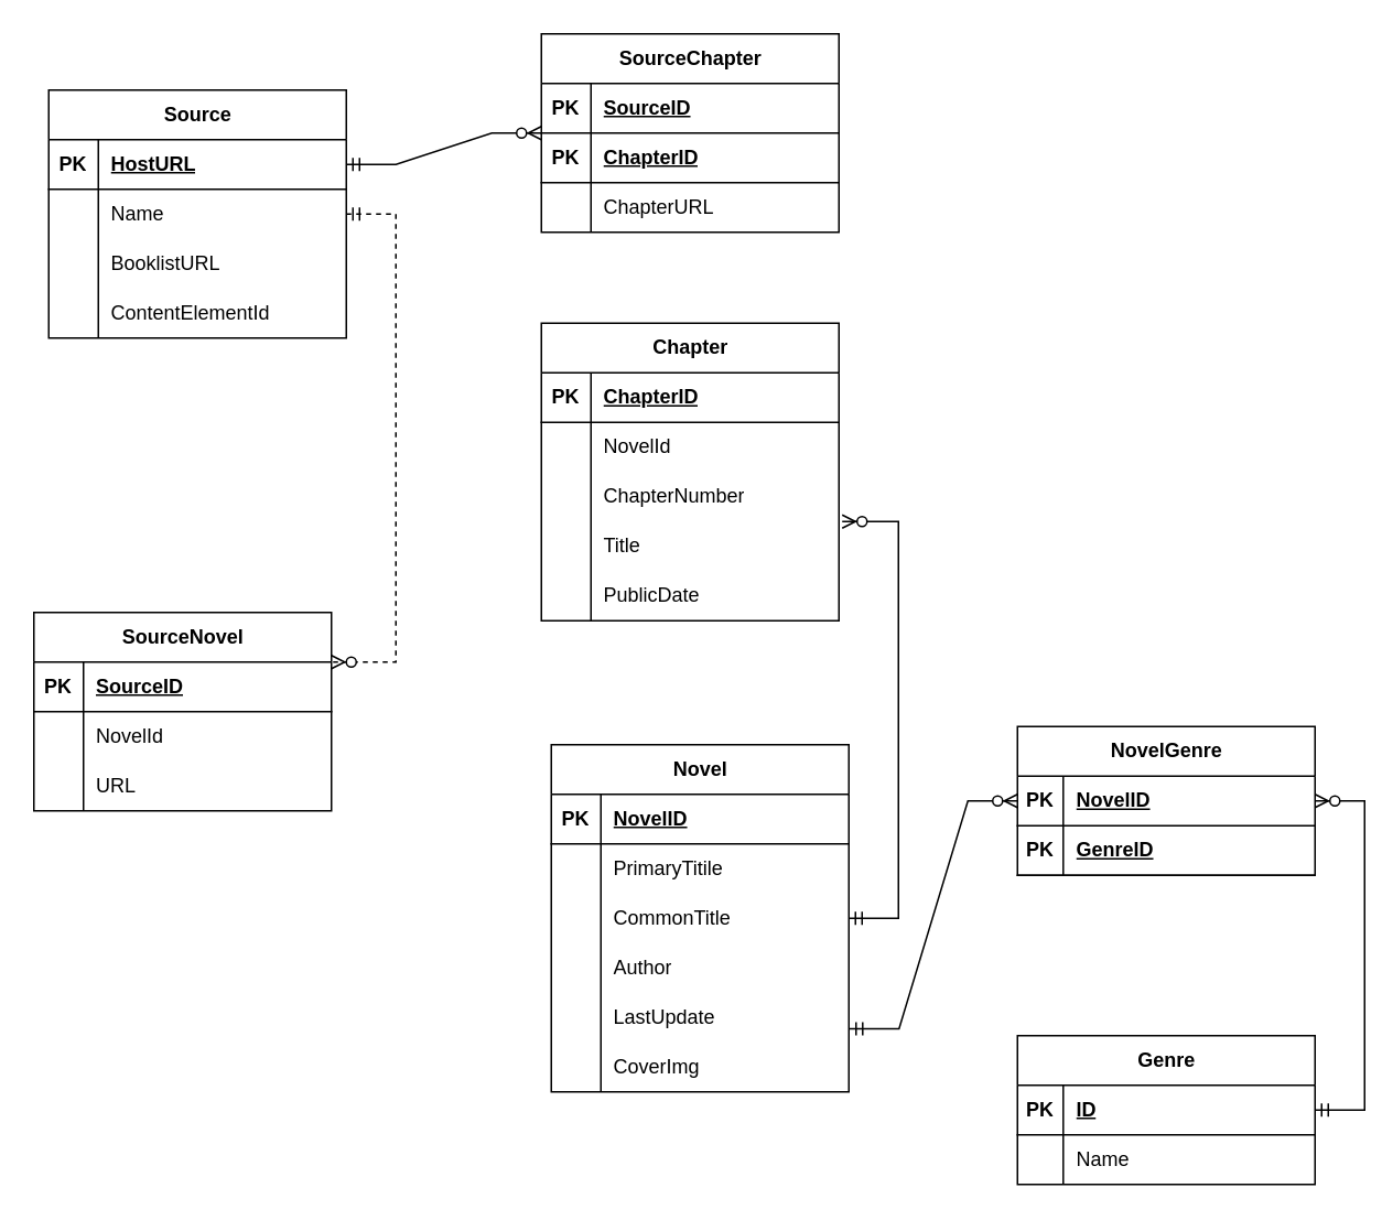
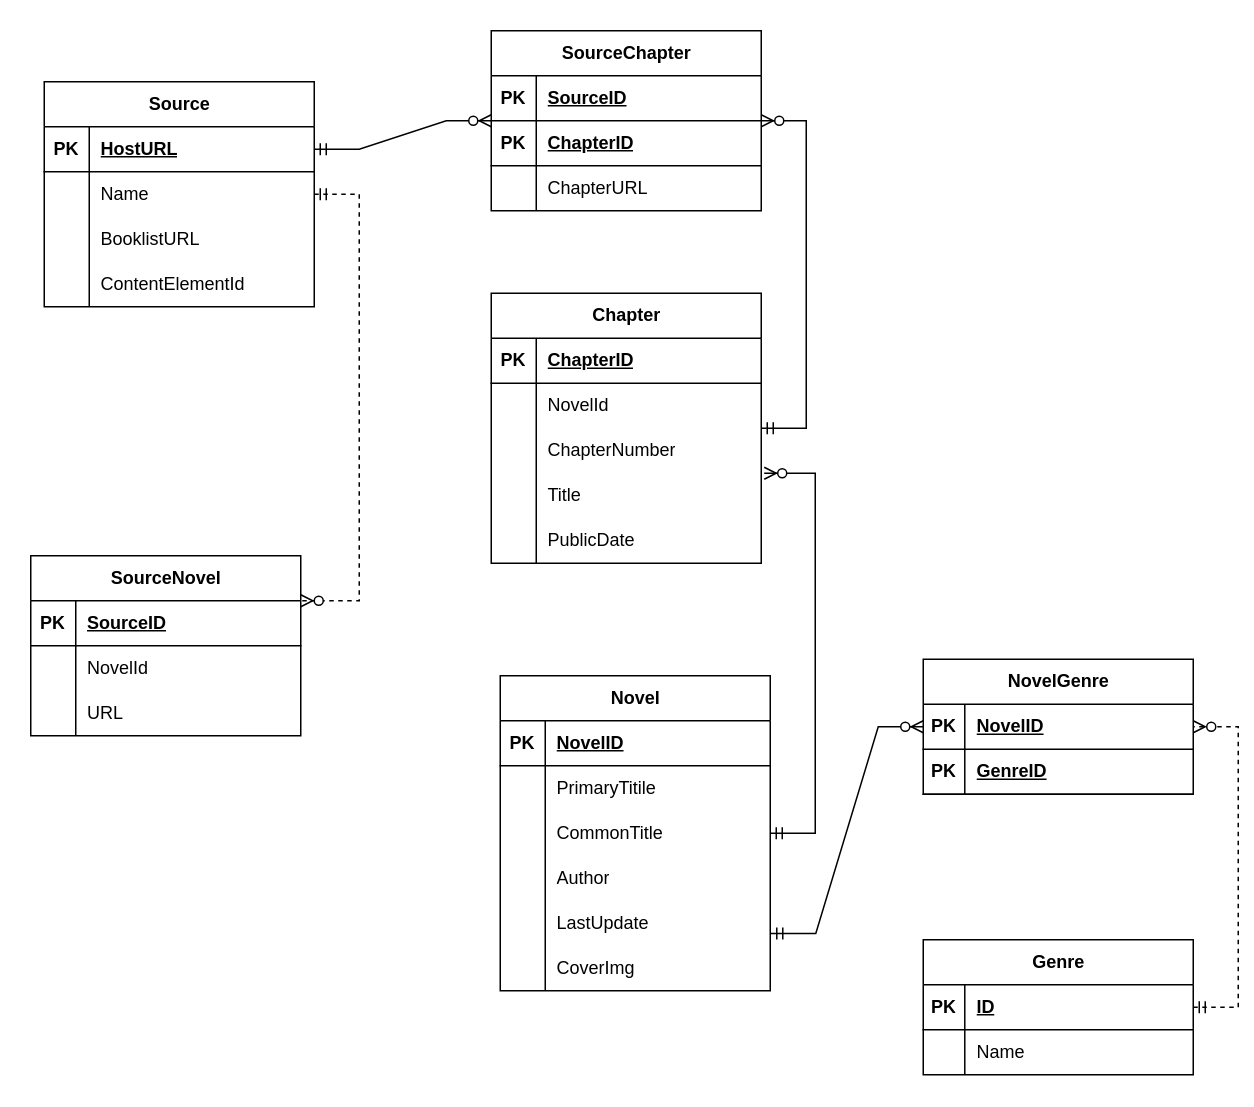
+ <mxCell id="71" value="" style="edgeStyle=entityRelationEdgeStyle;fontSize=12;html=1;endArrow=ERzeroToMany;startArrow=ERmandOne;rounded=0;" parent="1" source="34" target="50" edge="1"><mxGeometry width="100" height="100" relative="1" as="geometry"><mxPoint x="520" y="520" as="sourcePoint" /><mxPoint x="620" y="420" as="targetPoint" /><Array as="points"><mxPoint x="670" y="380" /></Array></mxGeometry></mxCell>
- <mxCell id="88" value="" style="edgeStyle=entityRelationEdgeStyle;fontSize=12;html=1;endArrow=ERzeroToMany;startArrow=ERmandOne;rounded=0;" parent="1" source="74" target="81" edge="1"><mxGeometry width="100" height="100" relative="1" as="geometry"><mxPoint x="523" y="660" as="sourcePoint" /><mxPoint x="519" y="325" as="targetPoint" /><Array as="points"><mxPoint x="390" y="600" /></Array></mxGeometry></mxCell>
+ <mxCell id="88" value="" style="edgeStyle=entityRelationEdgeStyle;fontSize=12;html=1;endArrow=ERzeroToMany;startArrow=ERmandOne;rounded=0;dashed=1;" parent="1" source="74" target="81" edge="1"><mxGeometry width="100" height="100" relative="1" as="geometry"><mxPoint x="523" y="660" as="sourcePoint" /><mxPoint x="519" y="325" as="targetPoint" /><Array as="points"><mxPoint x="390" y="600" /></Array></mxGeometry></mxCell>
